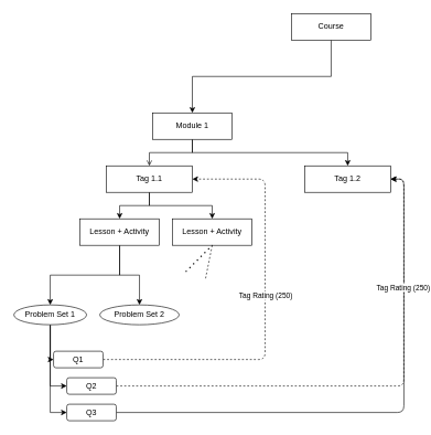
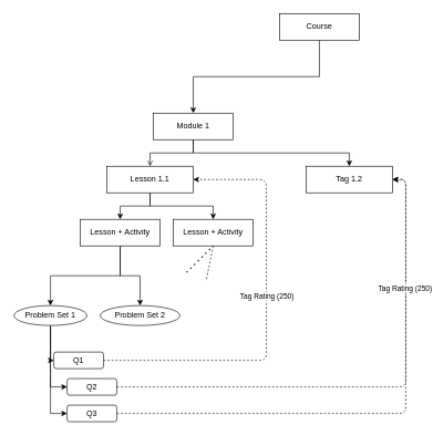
- <mxCell id="3" value="Course" style="whiteSpace=wrap;html=1;align=center;treeFolding=1;treeMoving=1;newEdgeStyle={&quot;edgeStyle&quot;:&quot;elbowEdgeStyle&quot;,&quot;startArrow&quot;:&quot;none&quot;,&quot;endArrow&quot;:&quot;none&quot;};" parent="1" vertex="1"><mxGeometry x="440" y="20" width="120" height="40" as="geometry" /></mxCell>
+ <mxCell id="3" value="Course" style="whiteSpace=wrap;html=1;align=center;treeFolding=1;treeMoving=1;newEdgeStyle={&quot;edgeStyle&quot;:&quot;elbowEdgeStyle&quot;,&quot;startArrow&quot;:&quot;none&quot;,&quot;endArrow&quot;:&quot;none&quot;};" parent="1" vertex="1"><mxGeometry x="420" y="20" width="120" height="40" as="geometry" /></mxCell>
- <mxCell id="26" value="Tag 1.1" style="rounded=0;whiteSpace=wrap;html=1;" vertex="1" parent="1"><mxGeometry x="160" y="250" width="130" height="40" as="geometry" /></mxCell>
+ <mxCell id="26" value="Lesson 1.1" style="rounded=0;whiteSpace=wrap;html=1;" vertex="1" parent="1"><mxGeometry x="160" y="250" width="130" height="40" as="geometry" /></mxCell>
- <mxCell id="21" style="edgeStyle=orthogonalEdgeStyle;orthogonalLoop=1;jettySize=auto;html=1;exitX=1;exitY=0.5;exitDx=0;exitDy=0;entryX=1;entryY=0.5;entryDx=0;entryDy=0;dashed=0;rounded=1;" edge="1" parent="1" source="23" target="27"><mxGeometry relative="1" as="geometry" /></mxCell>
+ <mxCell id="21" style="edgeStyle=orthogonalEdgeStyle;orthogonalLoop=1;jettySize=auto;html=1;exitX=1;exitY=0.5;exitDx=0;exitDy=0;entryX=1;entryY=0.5;entryDx=0;entryDy=0;dashed=1;rounded=1;" edge="1" parent="1" source="23" target="27"><mxGeometry relative="1" as="geometry" /></mxCell>
